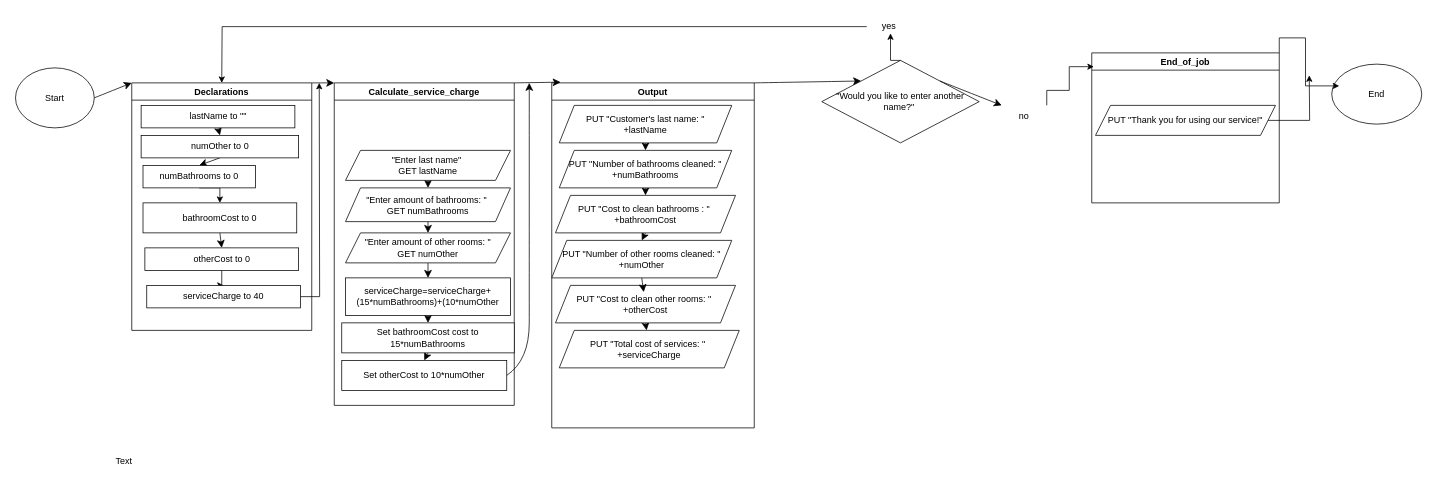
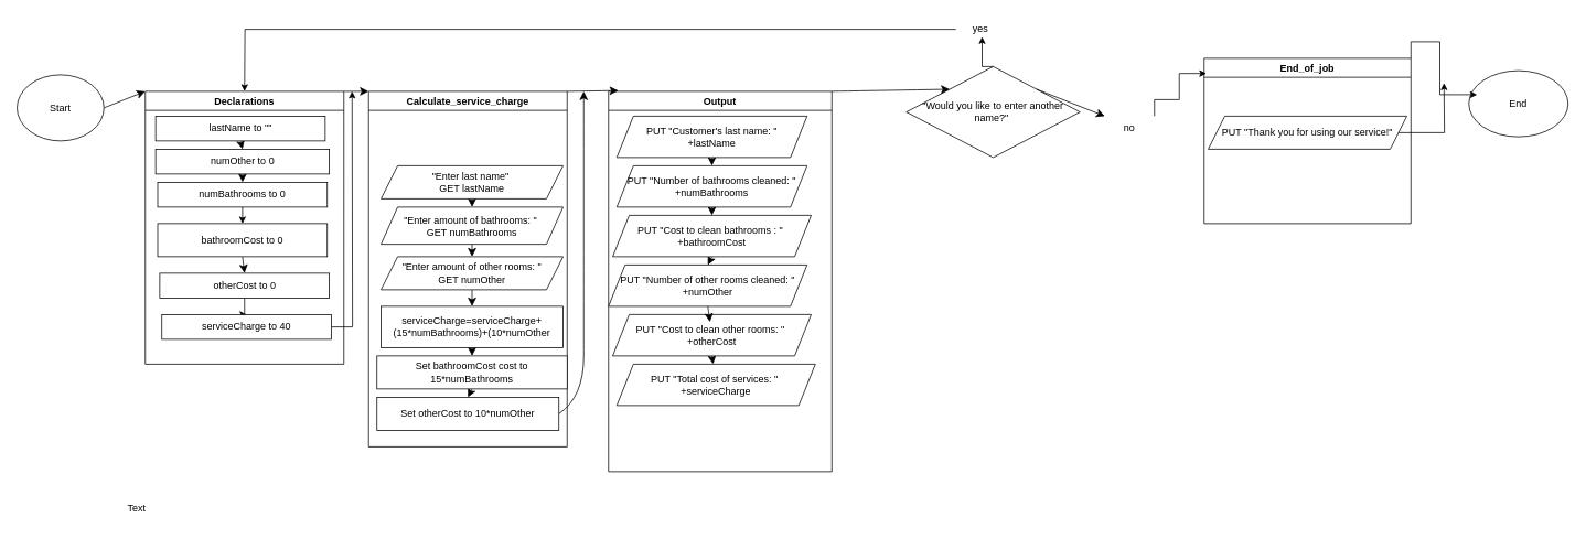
- <mxCell id="10" value="numBathrooms to 0" style="rounded=0;whiteSpace=wrap;html=1;" vertex="1" parent="6"><mxGeometry x="15" y="110" width="150" height="30" as="geometry" /></mxCell>
+ <mxCell id="10" value="numBathrooms to 0" style="rounded=0;whiteSpace=wrap;html=1;" vertex="1" parent="6"><mxGeometry x="15" y="110" width="205" height="30" as="geometry" /></mxCell>
